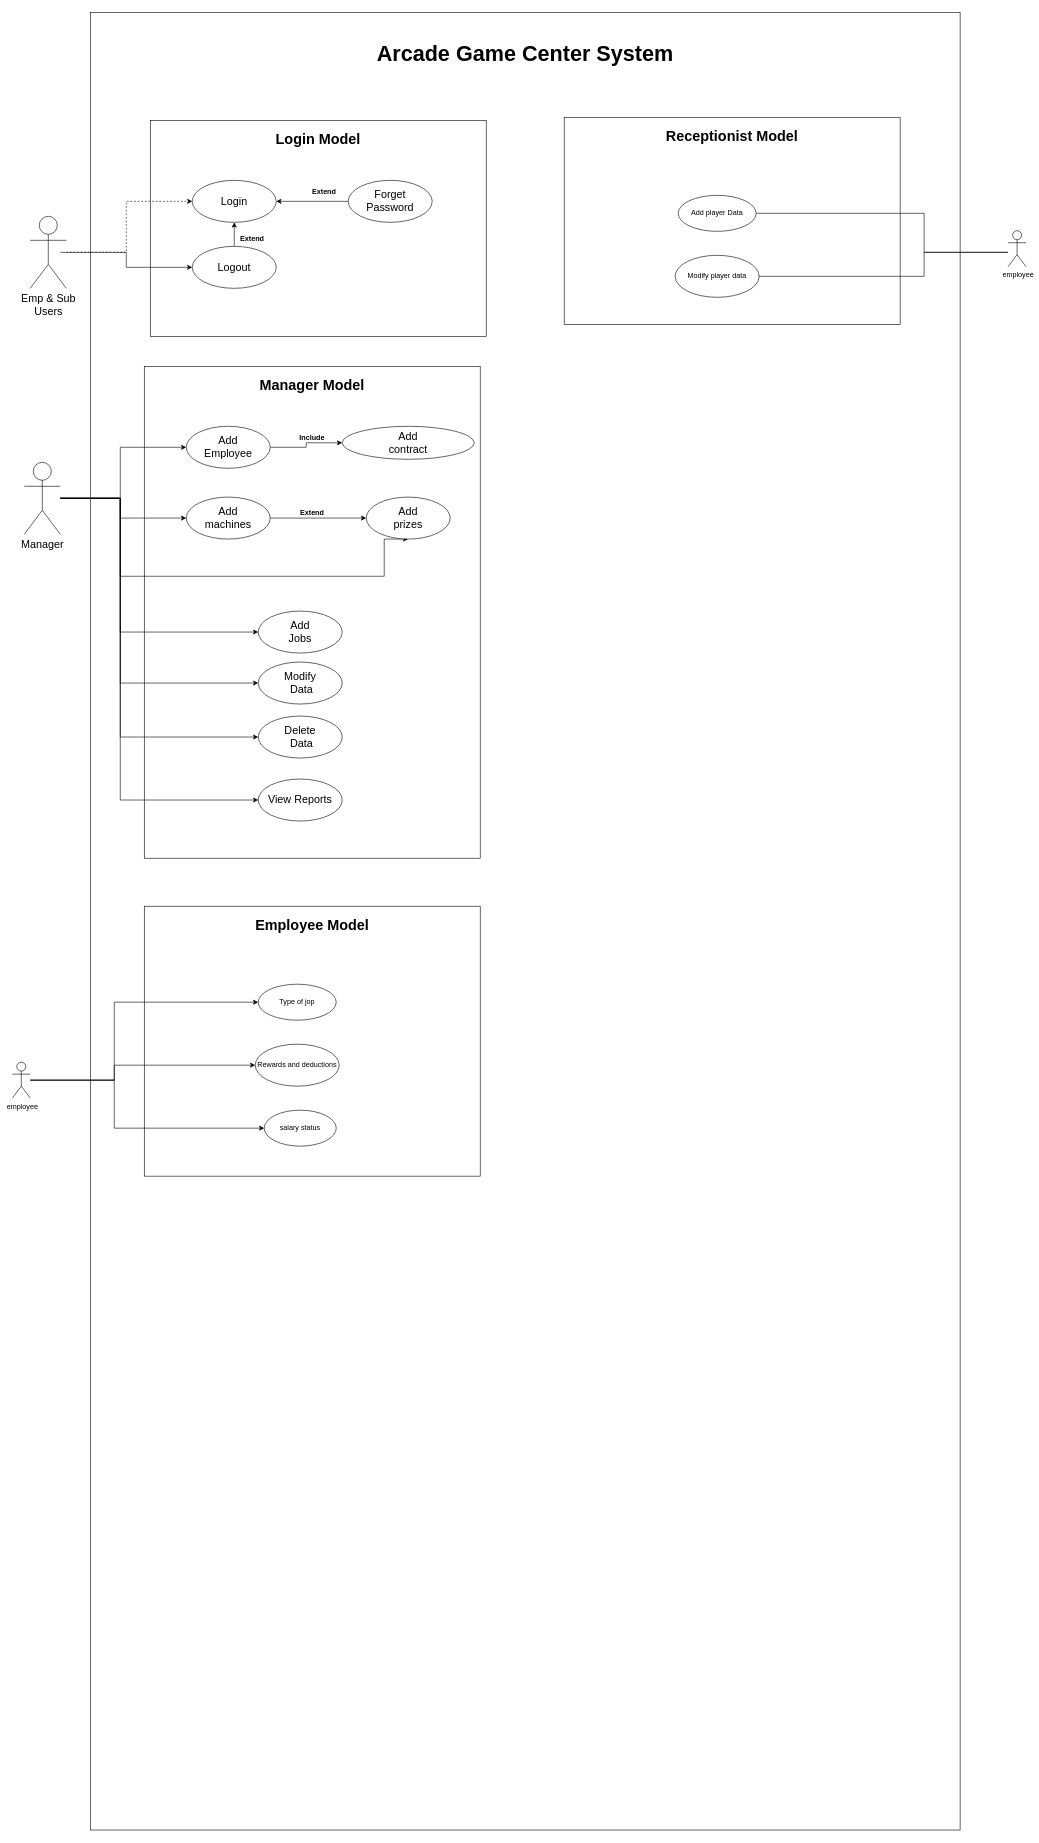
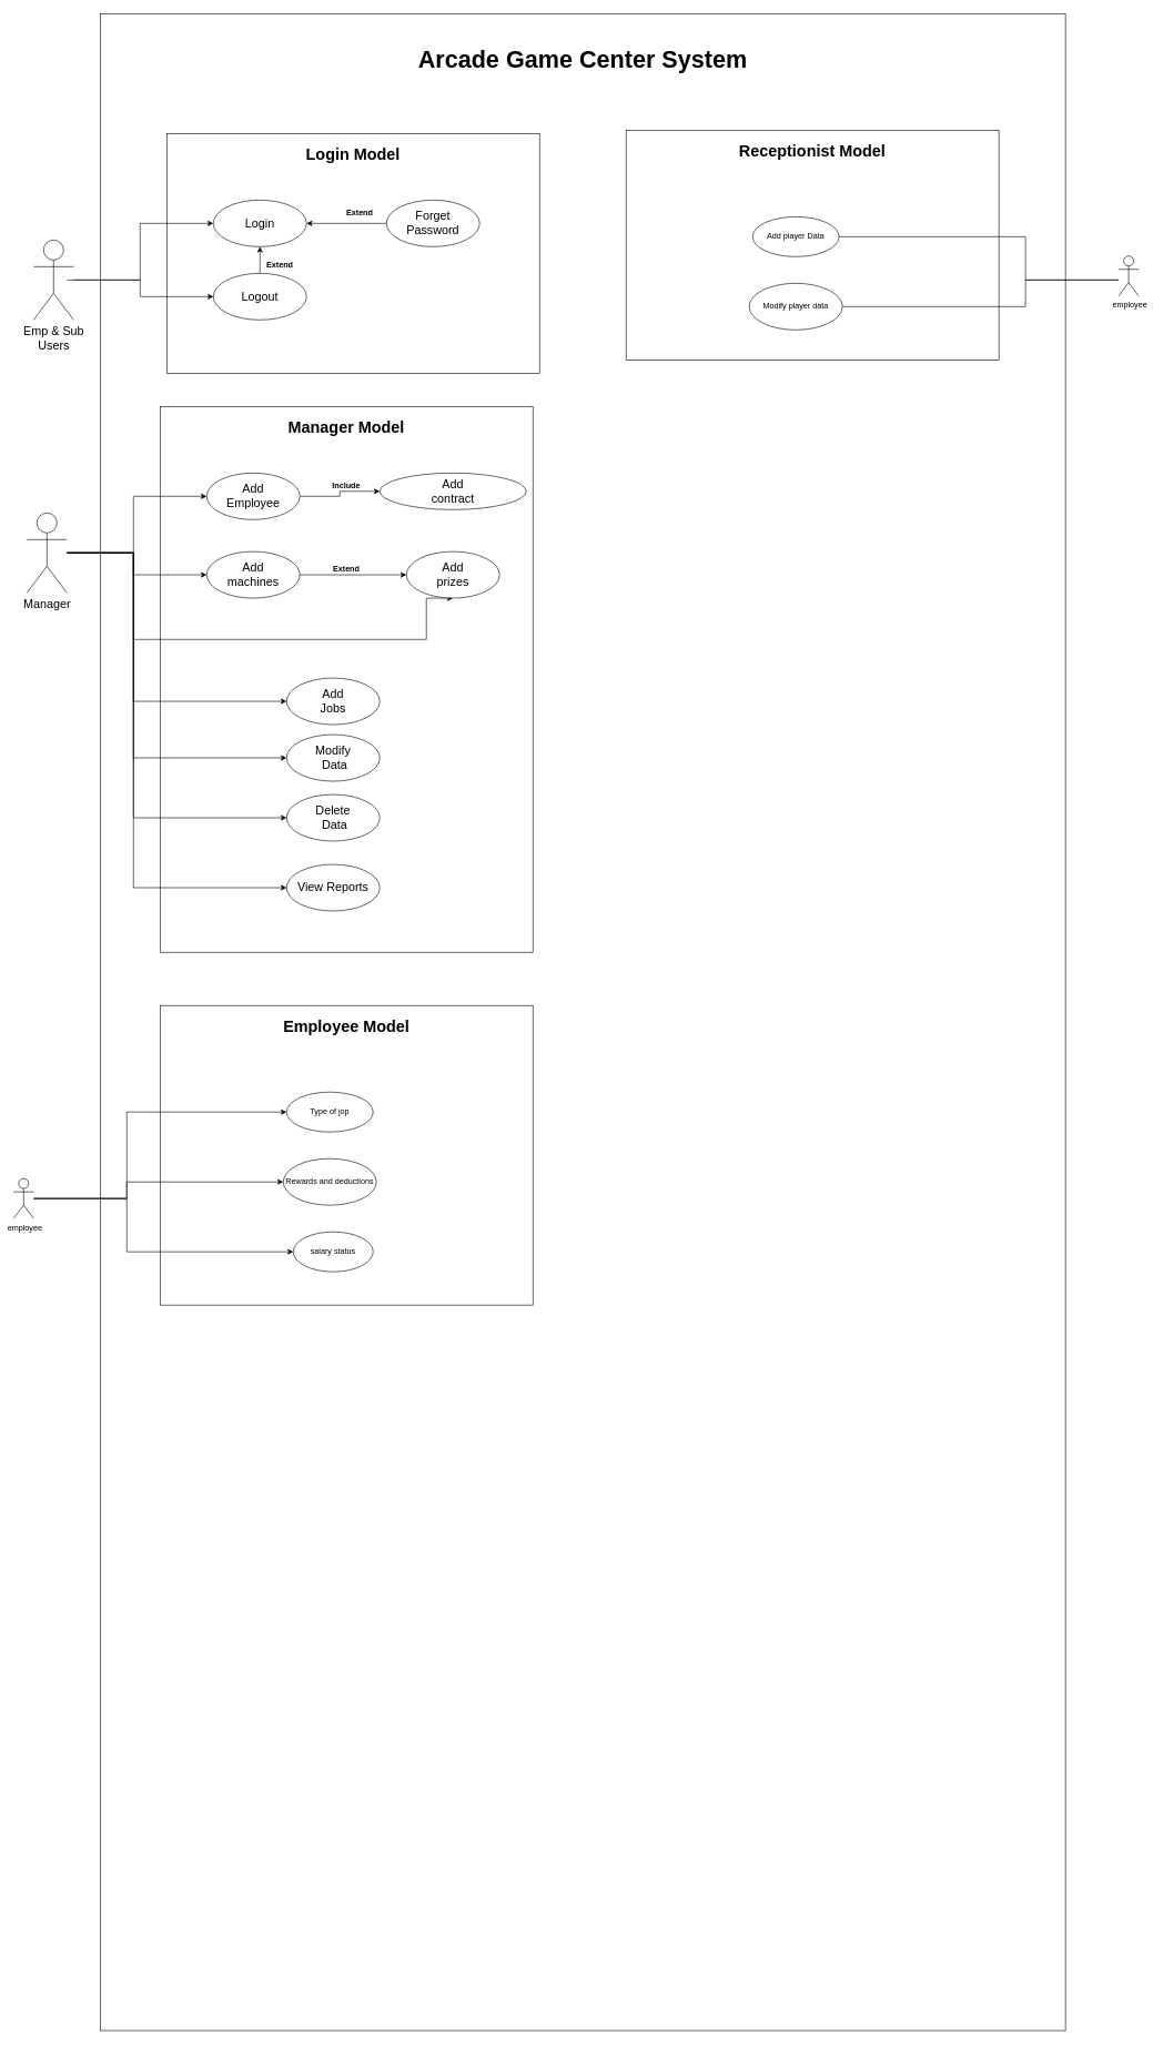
- <mxCell id="4" style="edgeStyle=orthogonalEdgeStyle;rounded=0;orthogonalLoop=1;jettySize=auto;html=1;entryX=0;entryY=0.5;entryDx=0;entryDy=0;dashed=1;" edge="1" parent="1" source="6" target="10"><mxGeometry relative="1" as="geometry"><Array as="points"><mxPoint x="210" y="420" /><mxPoint x="210" y="335" /></Array></mxGeometry></mxCell>
+ <mxCell id="4" style="edgeStyle=orthogonalEdgeStyle;rounded=0;orthogonalLoop=1;jettySize=auto;html=1;entryX=0;entryY=0.5;entryDx=0;entryDy=0;" edge="1" parent="1" source="6" target="10"><mxGeometry relative="1" as="geometry"><Array as="points"><mxPoint x="210" y="420" /><mxPoint x="210" y="335" /></Array></mxGeometry></mxCell>
